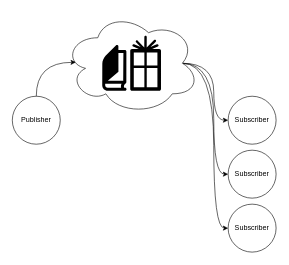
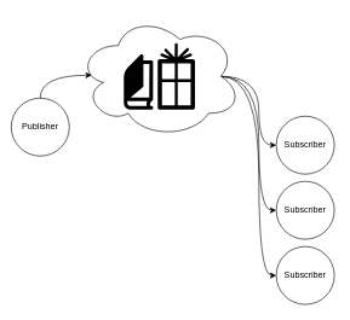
- <mxCell id="7" value="Publisher" style="ellipse;whiteSpace=wrap;html=1;aspect=fixed;" vertex="1" parent="1"><mxGeometry x="20" y="160" width="80" height="80" as="geometry" /></mxCell>
+ <mxCell id="7" value="Publisher" style="ellipse;whiteSpace=wrap;html=1;aspect=fixed;" vertex="1" parent="1"><mxGeometry x="15" y="135" width="80" height="80" as="geometry" /></mxCell>
